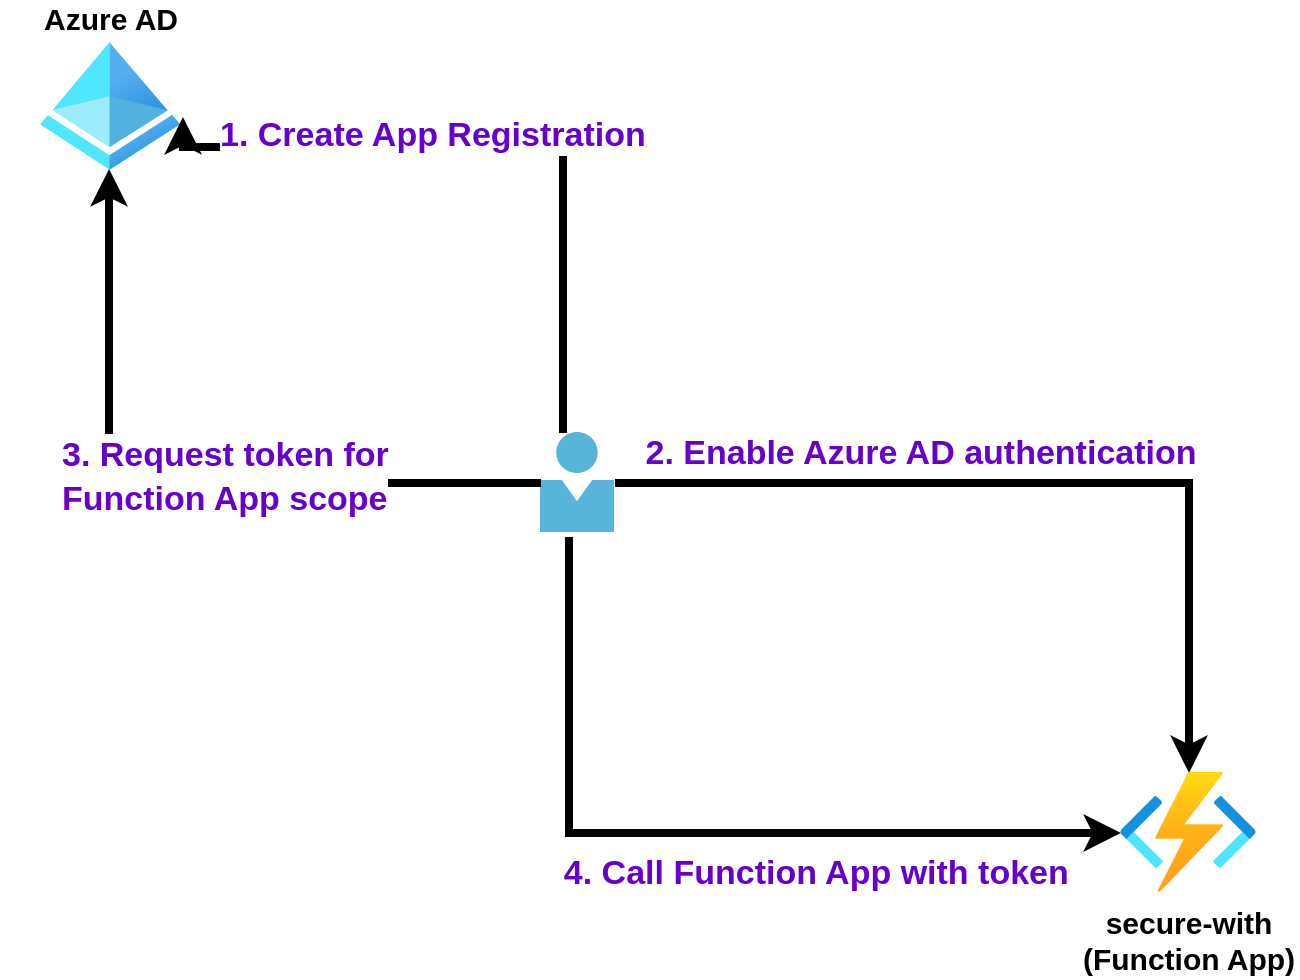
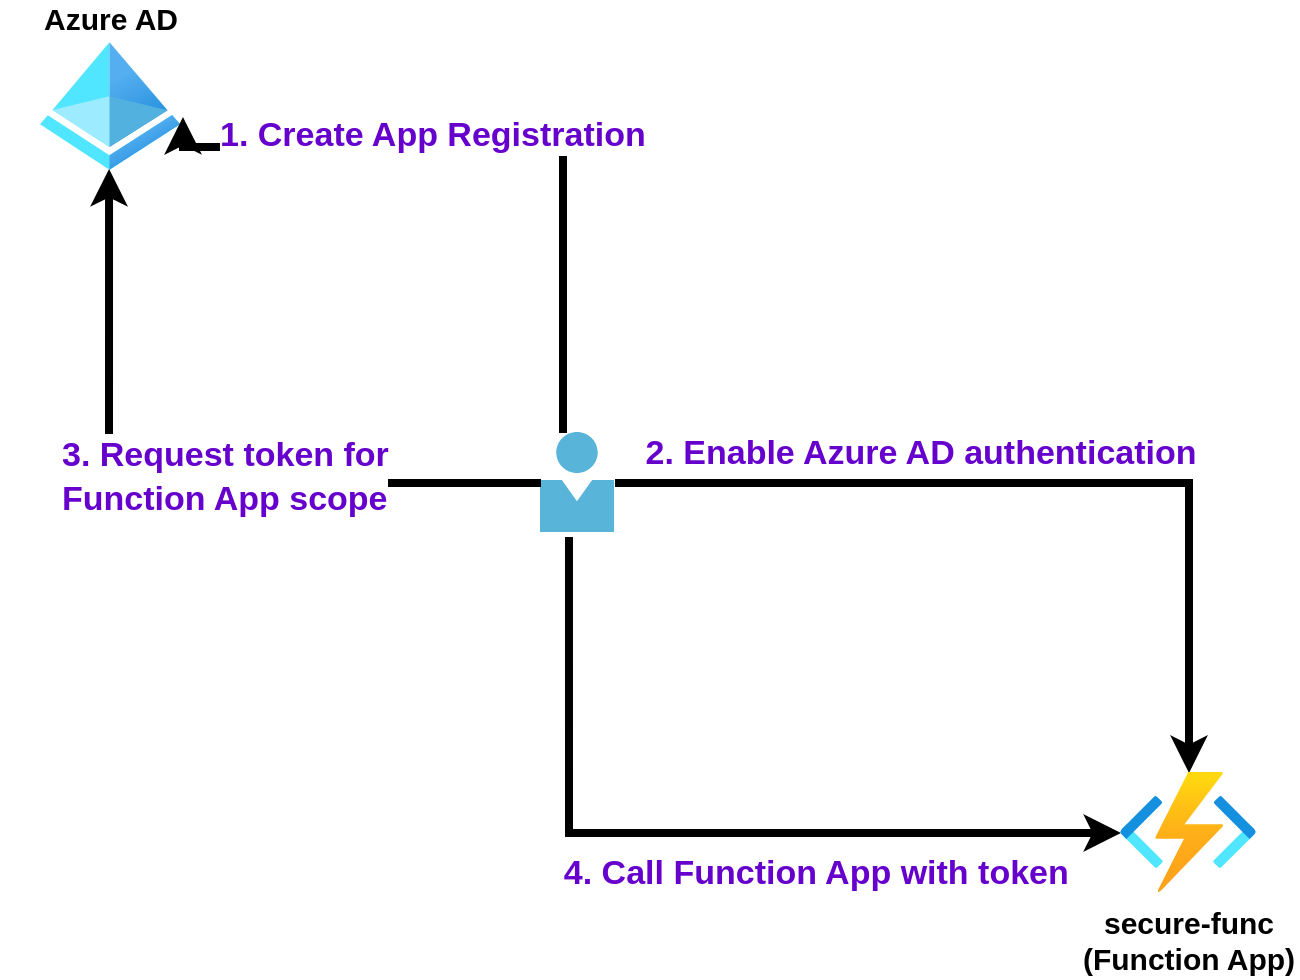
- <mxCell id="8" value="secure-with&lt;br style=&quot;font-size: 15px&quot;&gt;(Function App)" style="aspect=fixed;html=1;points=[];align=center;image;fontSize=15;image=img/lib/azure2/compute/Function_Apps.svg;fontStyle=1;labelPosition=center;verticalLabelPosition=bottom;verticalAlign=top;" parent="1" vertex="1"><mxGeometry x="560" y="385" width="68" height="60" as="geometry" /></mxCell>
+ <mxCell id="8" value="secure-func&lt;br style=&quot;font-size: 15px&quot;&gt;(Function App)" style="aspect=fixed;html=1;points=[];align=center;image;fontSize=15;image=img/lib/azure2/compute/Function_Apps.svg;fontStyle=1;labelPosition=center;verticalLabelPosition=bottom;verticalAlign=top;" parent="1" vertex="1"><mxGeometry x="560" y="385" width="68" height="60" as="geometry" /></mxCell>
